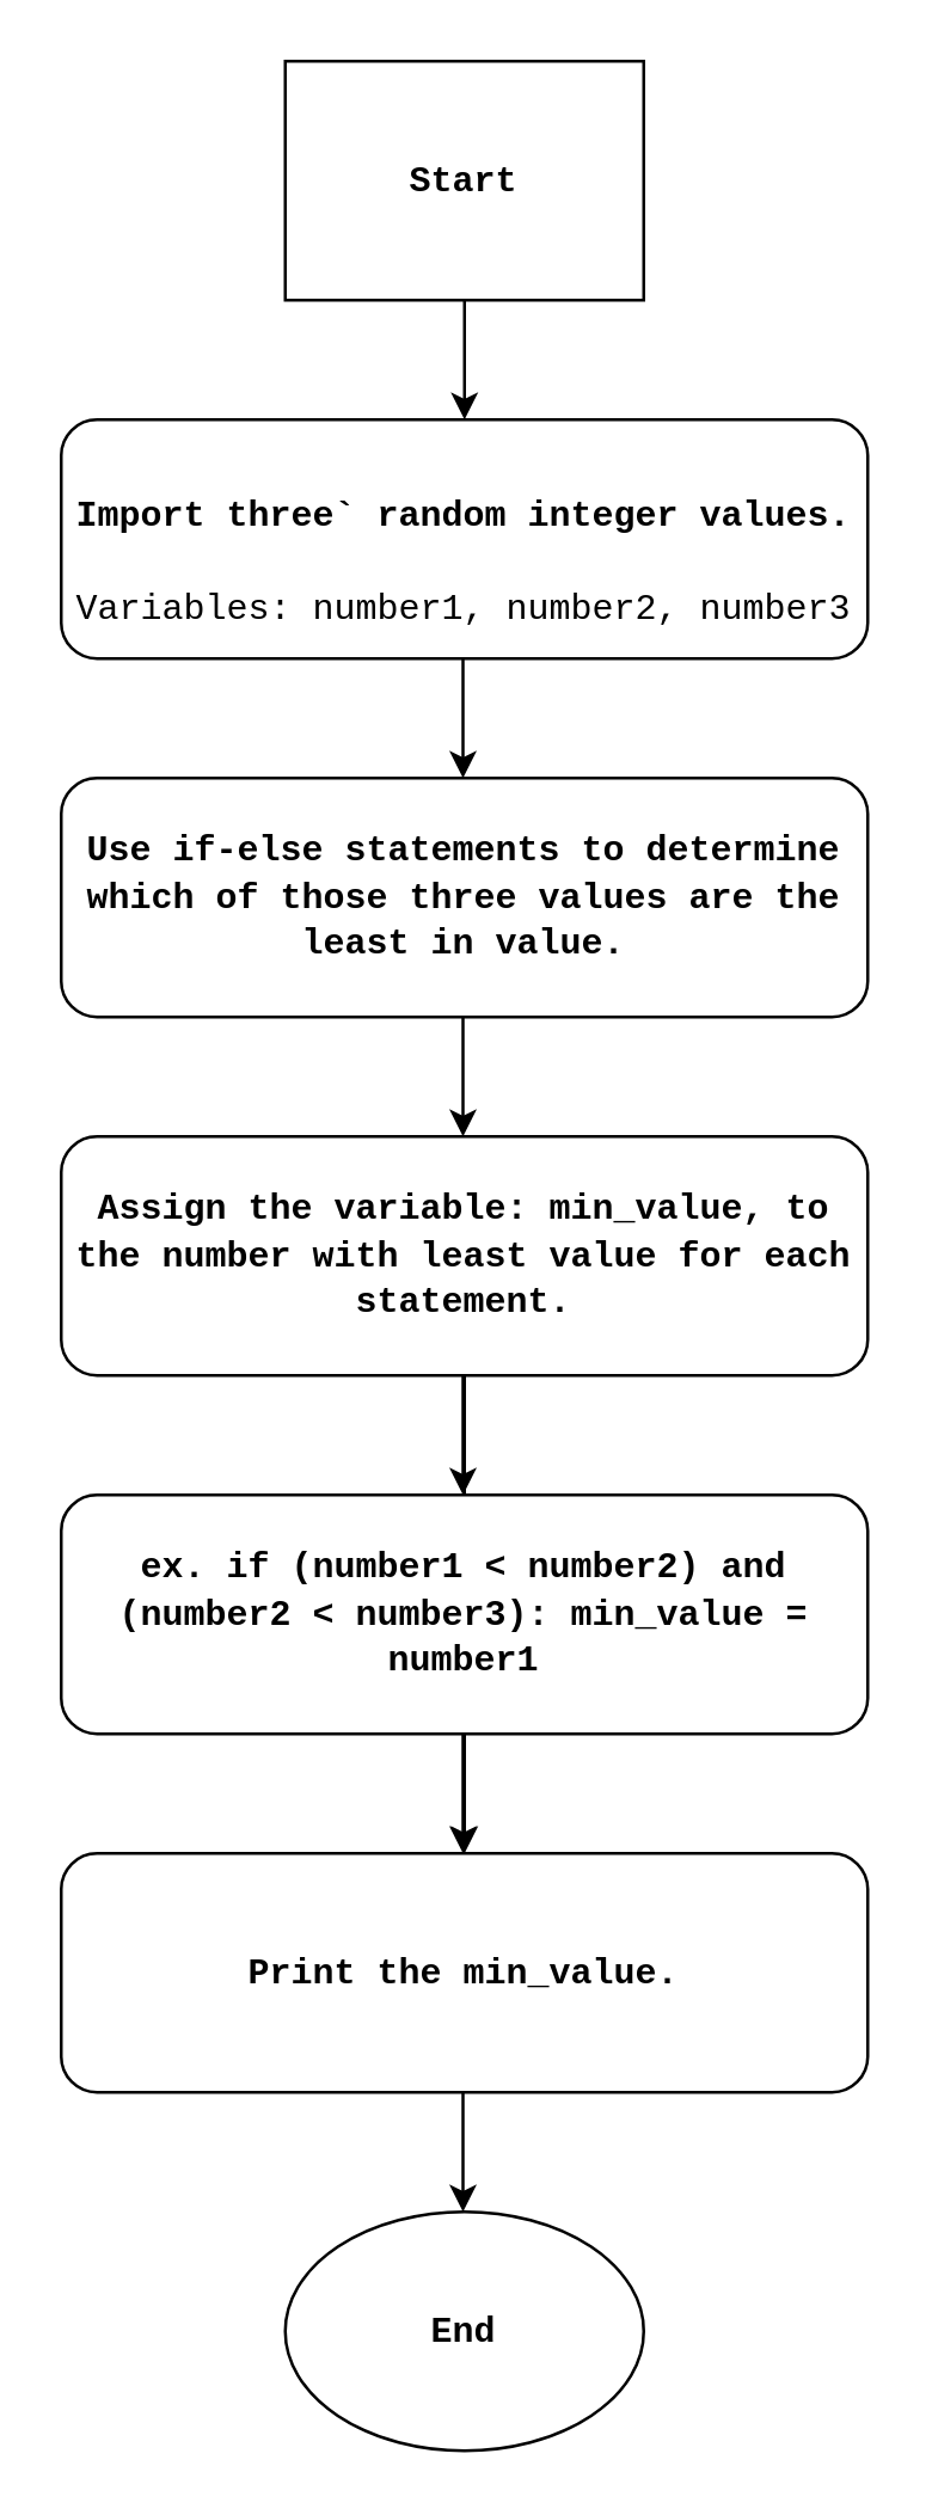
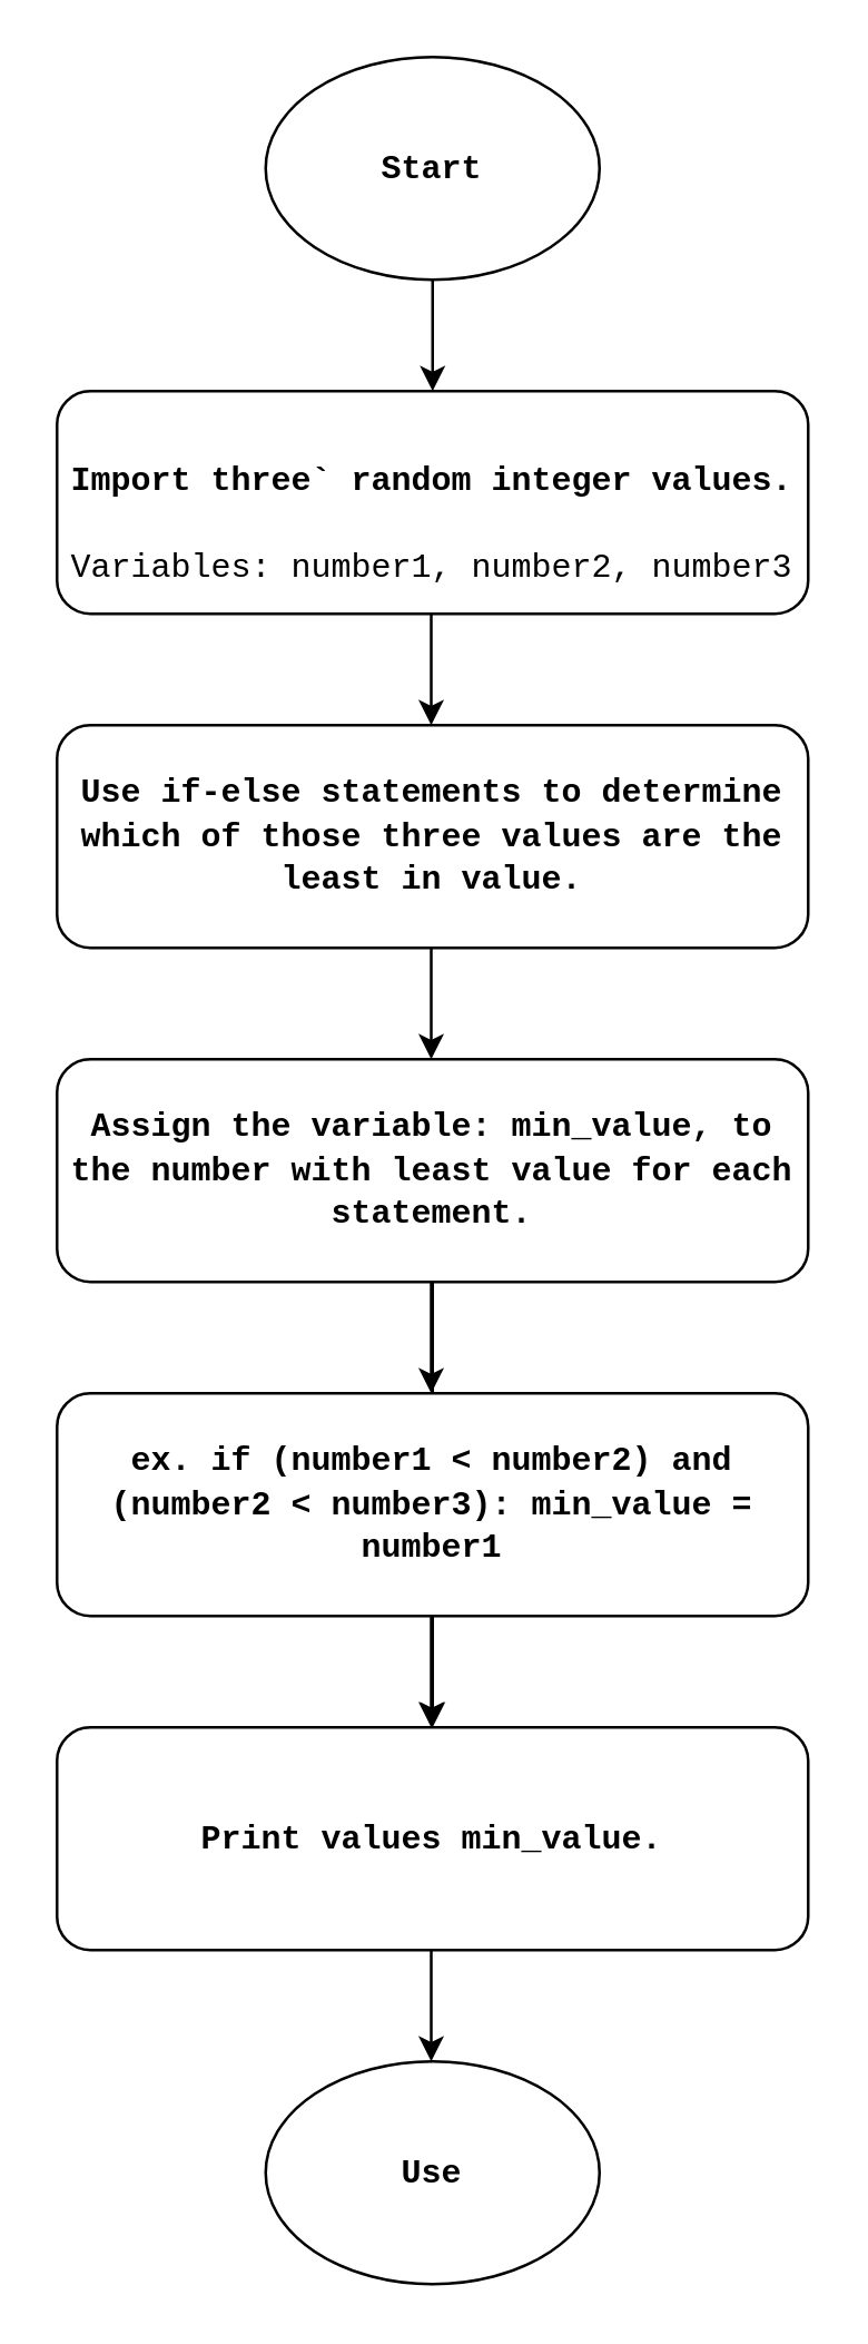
- <mxCell id="2" value="&lt;h4&gt;&lt;font face=&quot;Courier New&quot;&gt;Start&lt;/font&gt;&lt;/h4&gt;" style="whiteSpace=wrap;html=1;rounded=0;" vertex="1" parent="1"><mxGeometry x="95" width="120" height="80" as="geometry" y="20" /></mxCell>
+ <mxCell id="2" value="&lt;h4&gt;&lt;font face=&quot;Courier New&quot;&gt;Start&lt;/font&gt;&lt;/h4&gt;" style="ellipse;whiteSpace=wrap;html=1;" vertex="1" parent="1"><mxGeometry x="95" width="120" height="80" as="geometry" y="20" /></mxCell>
- <mxCell id="10" value="&lt;h4&gt;&lt;font face=&quot;Courier New&quot;&gt;Print the min_value.&lt;/font&gt;&lt;/h4&gt;" style="rounded=1;whiteSpace=wrap;html=1;" vertex="1" parent="1"><mxGeometry x="20" y="620" width="270" height="80" as="geometry" /></mxCell>
+ <mxCell id="10" value="&lt;h4&gt;&lt;font face=&quot;Courier New&quot;&gt;Print values min_value.&lt;/font&gt;&lt;/h4&gt;" style="rounded=1;whiteSpace=wrap;html=1;" vertex="1" parent="1"><mxGeometry x="20" y="620" width="270" height="80" as="geometry" /></mxCell>
- <mxCell id="15" value="&lt;h4&gt;&lt;font face=&quot;Courier New&quot;&gt;End&lt;/font&gt;&lt;/h4&gt;" style="ellipse;whiteSpace=wrap;html=1;" vertex="1" parent="1"><mxGeometry x="95" y="740" width="120" height="80" as="geometry" /></mxCell>
+ <mxCell id="15" value="&lt;h4&gt;&lt;font face=&quot;Courier New&quot;&gt;Use&lt;/font&gt;&lt;/h4&gt;" style="ellipse;whiteSpace=wrap;html=1;" vertex="1" parent="1"><mxGeometry x="95" y="740" width="120" height="80" as="geometry" /></mxCell>
